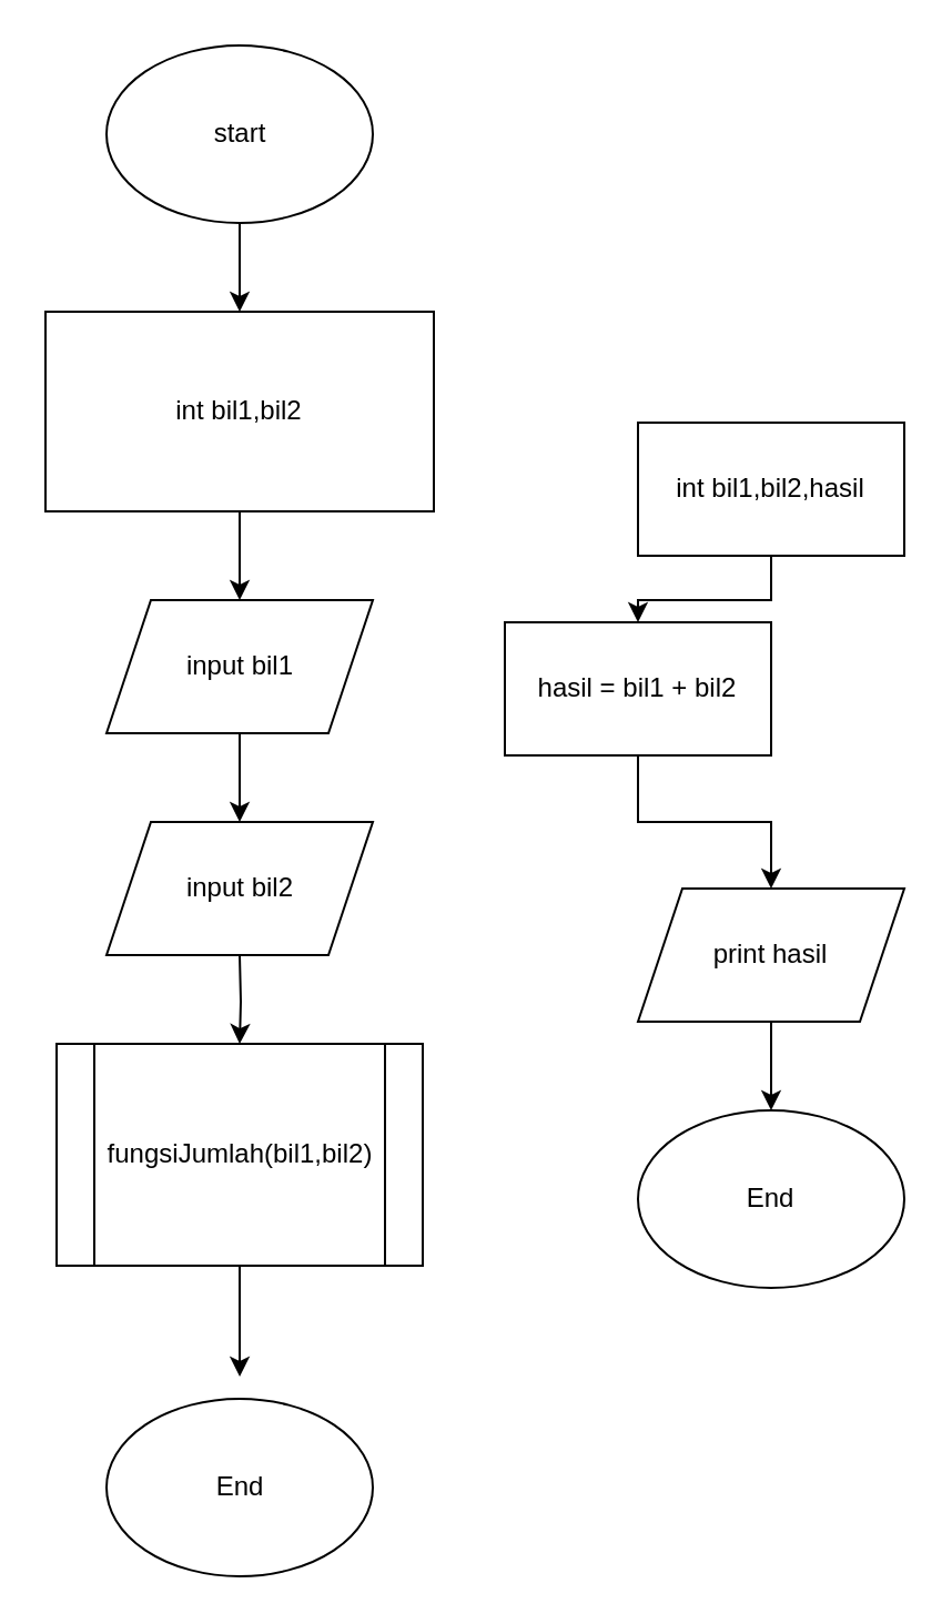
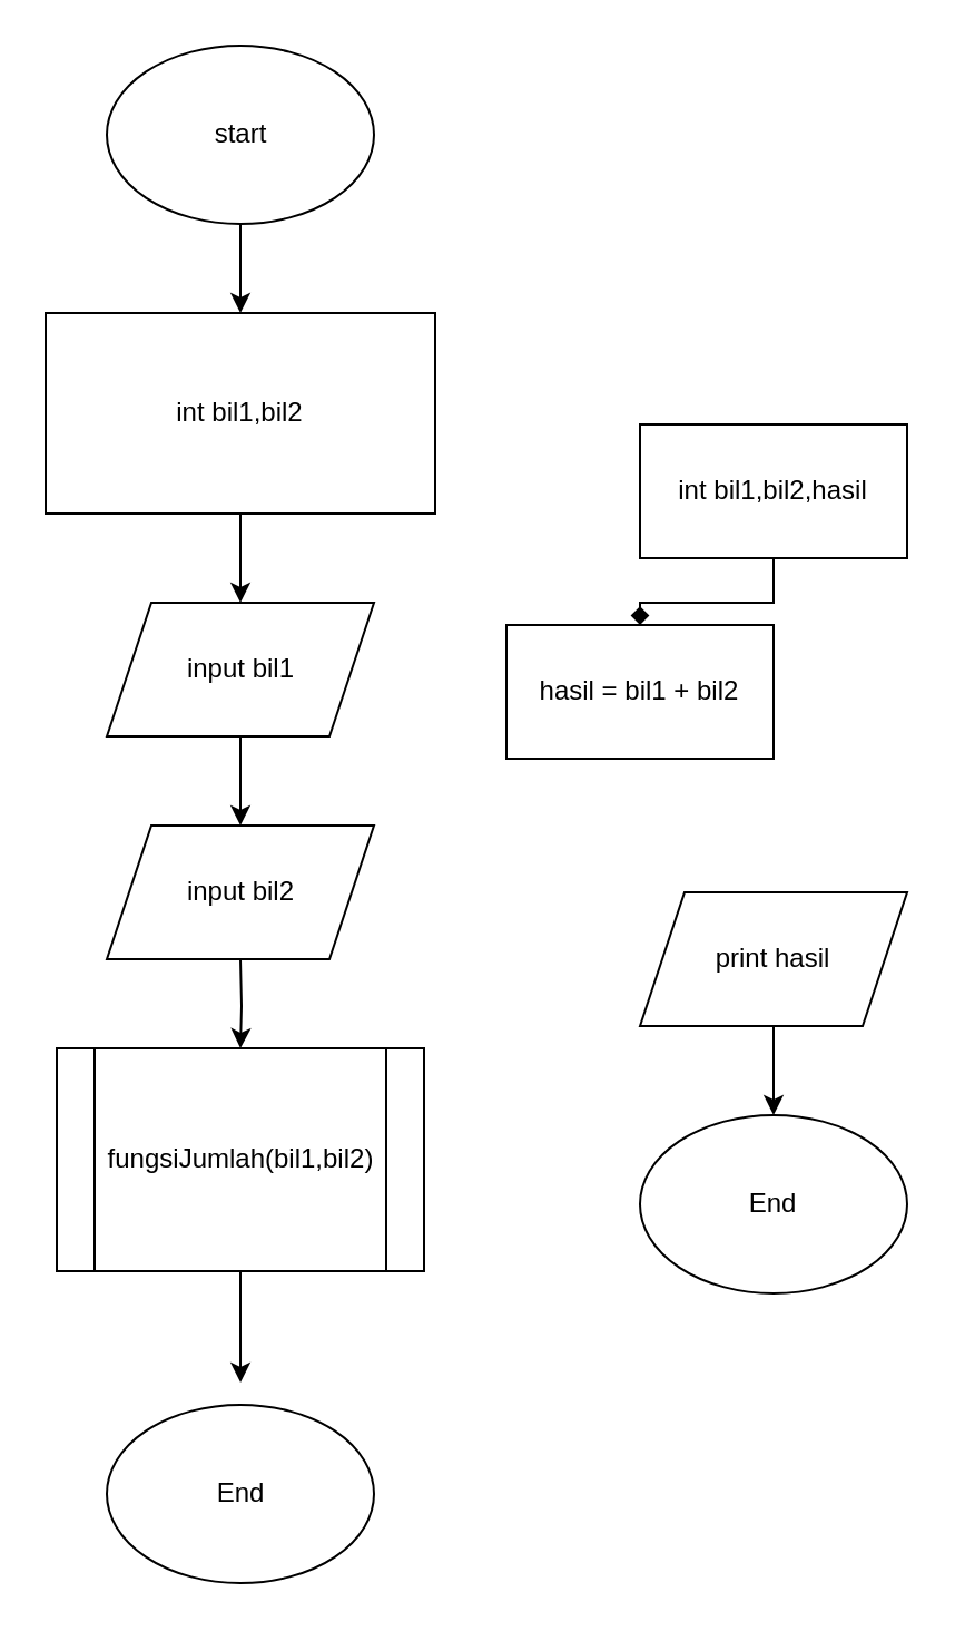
- <mxCell id="4" value="" style="edgeStyle=orthogonalEdgeStyle;rounded=0;orthogonalLoop=1;jettySize=auto;html=1;" edge="1" parent="1" source="5" target="10"><mxGeometry relative="1" as="geometry" /></mxCell>
+ <mxCell id="4" value="" style="edgeStyle=orthogonalEdgeStyle;rounded=0;orthogonalLoop=1;jettySize=auto;html=1;endArrow=diamond;" edge="1" parent="1" source="5" target="10"><mxGeometry relative="1" as="geometry" /></mxCell>
- <mxCell id="9" value="" style="edgeStyle=orthogonalEdgeStyle;rounded=0;orthogonalLoop=1;jettySize=auto;html=1;" edge="1" parent="1" source="10" target="18"><mxGeometry relative="1" as="geometry" /></mxCell>
